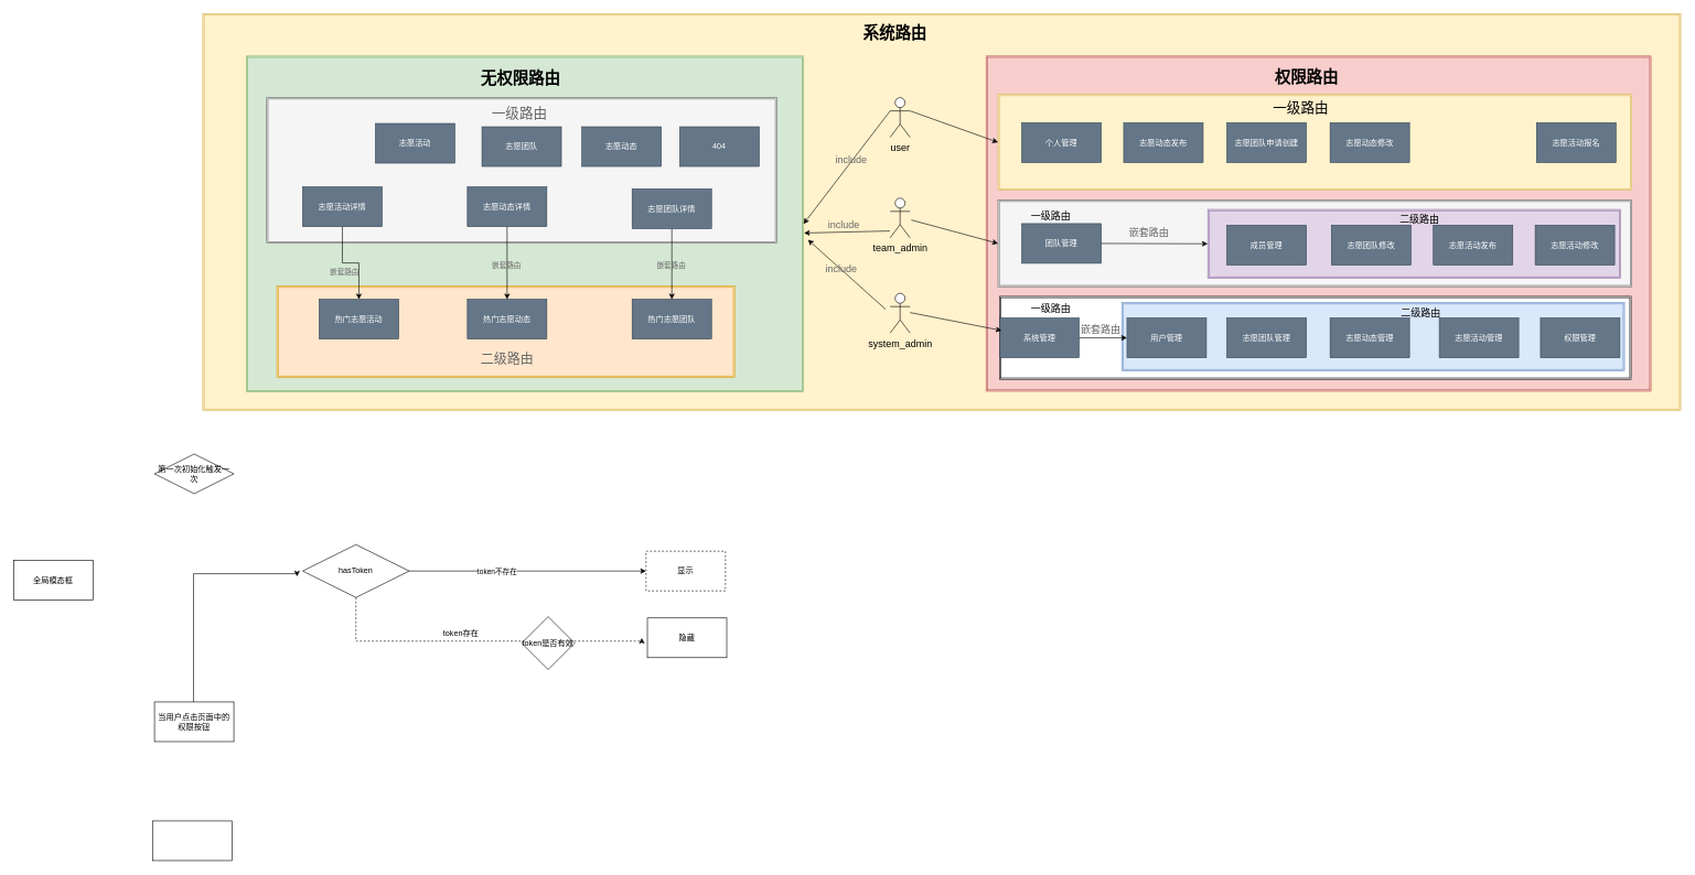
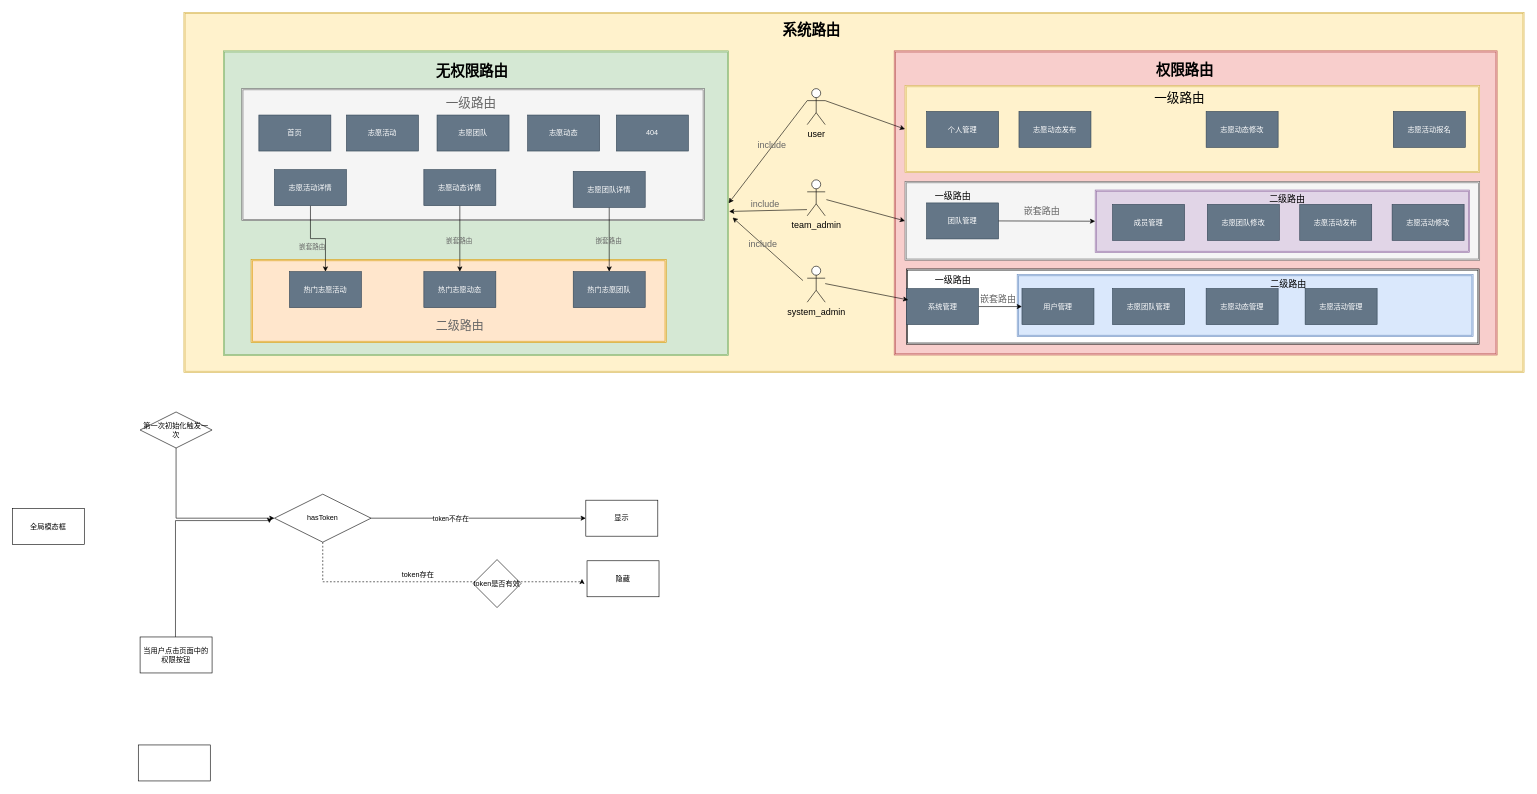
- <mxCell id="29" value="志愿团队申请创建" style="rounded=0;whiteSpace=wrap;html=1;fillColor=#647687;fontColor=#ffffff;strokeColor=#314354;" parent="1" vertex="1"><mxGeometry x="1854" y="185" width="120" height="60" as="geometry" /></mxCell>
- <mxCell id="6" value="志愿活动" style="rounded=0;whiteSpace=wrap;html=1;fillColor=#647687;fontColor=#ffffff;strokeColor=#314354;" parent="1" vertex="1"><mxGeometry x="567" y="186" width="120" height="60" as="geometry" /></mxCell>
+ <mxCell id="6" value="志愿活动" style="rounded=0;whiteSpace=wrap;html=1;fillColor=#647687;fontColor=#ffffff;strokeColor=#314354;" parent="1" vertex="1"><mxGeometry x="577" y="191" width="120" height="60" as="geometry" /></mxCell>
+ <mxCell id="5" value="首页" style="rounded=0;whiteSpace=wrap;html=1;fillColor=#647687;fontColor=#ffffff;strokeColor=#314354;" parent="1" vertex="1"><mxGeometry x="431" y="191" width="120" height="60" as="geometry" /></mxCell>
- <mxCell id="45" value="权限管理" style="rounded=0;whiteSpace=wrap;html=1;fillColor=#647687;fontColor=#ffffff;strokeColor=#314354;" parent="1" vertex="1"><mxGeometry x="2328" y="480.25" width="120" height="60" as="geometry" /></mxCell>
+ <mxCell id="78" style="edgeStyle=orthogonalEdgeStyle;rounded=0;orthogonalLoop=1;jettySize=auto;html=1;entryX=0;entryY=0.5;entryDx=0;entryDy=0;" parent="1" source="79" target="76" edge="1"><mxGeometry relative="1" as="geometry"><Array as="points"><mxPoint x="293" y="863" /></Array></mxGeometry></mxCell>
- <mxCell id="77" value="显示" style="rounded=0;whiteSpace=wrap;html=1;dashed=1;" parent="1" vertex="1"><mxGeometry x="976" y="833" width="120" height="60" as="geometry" /></mxCell>
+ <mxCell id="77" value="显示" style="rounded=0;whiteSpace=wrap;html=1;" parent="1" vertex="1"><mxGeometry x="976" y="833" width="120" height="60" as="geometry" /></mxCell>
